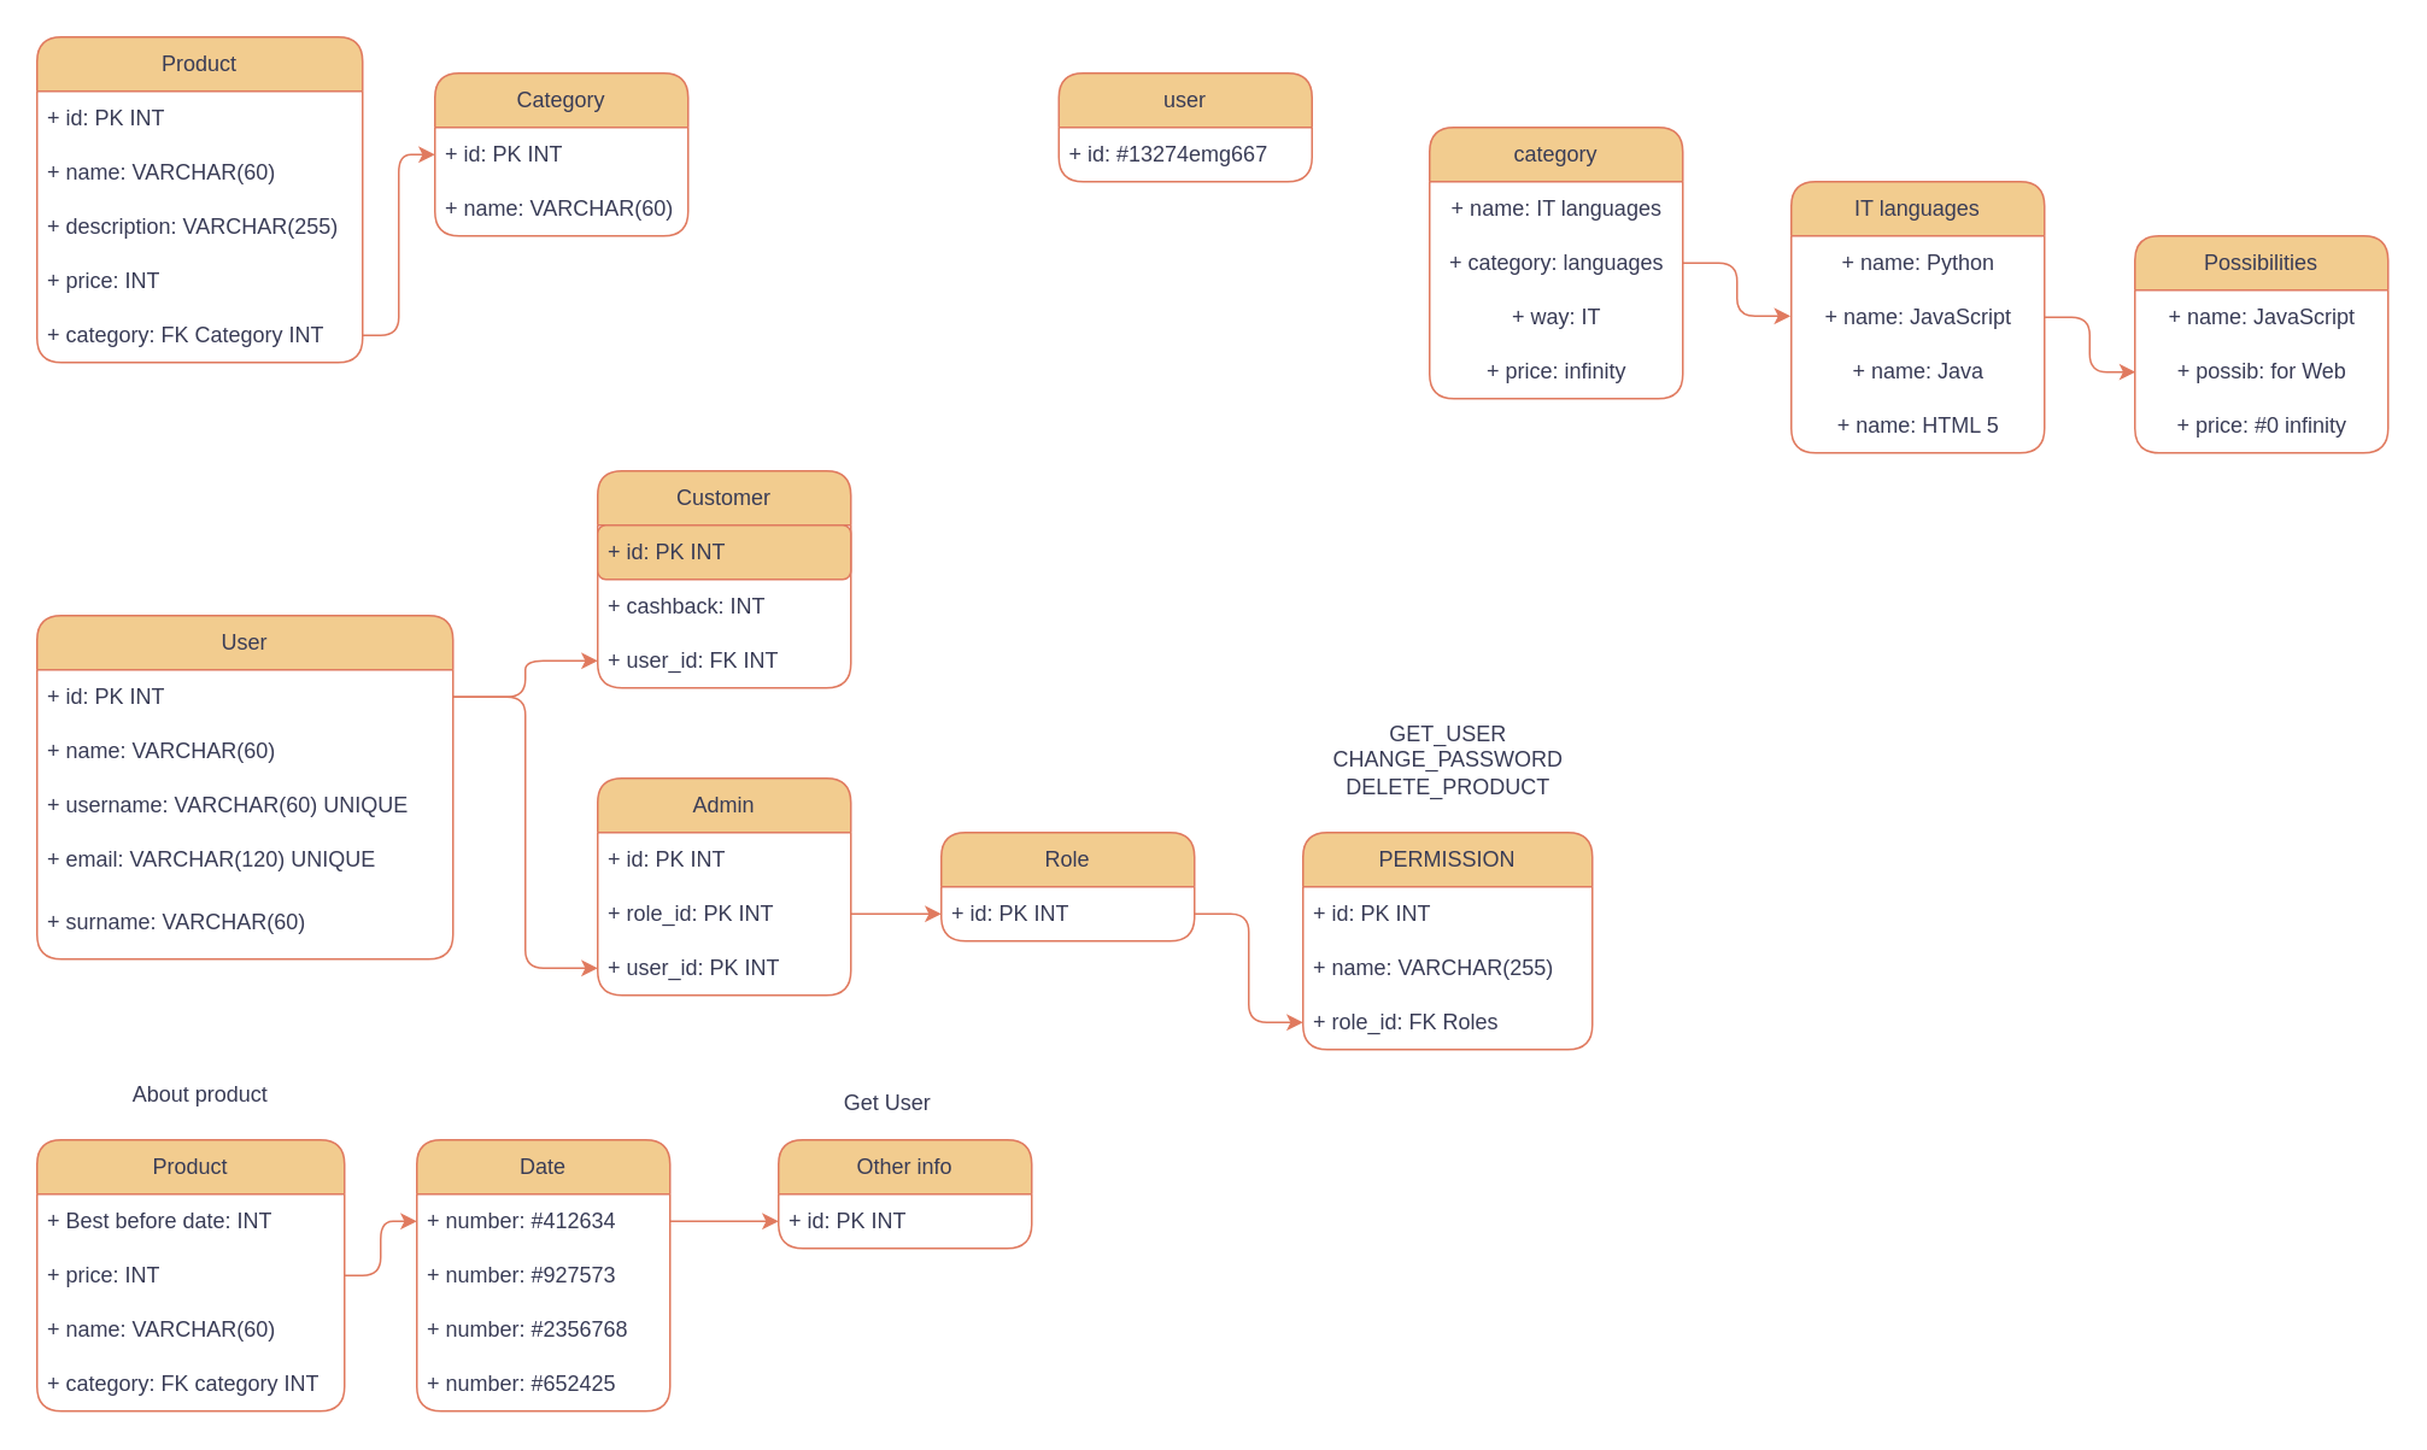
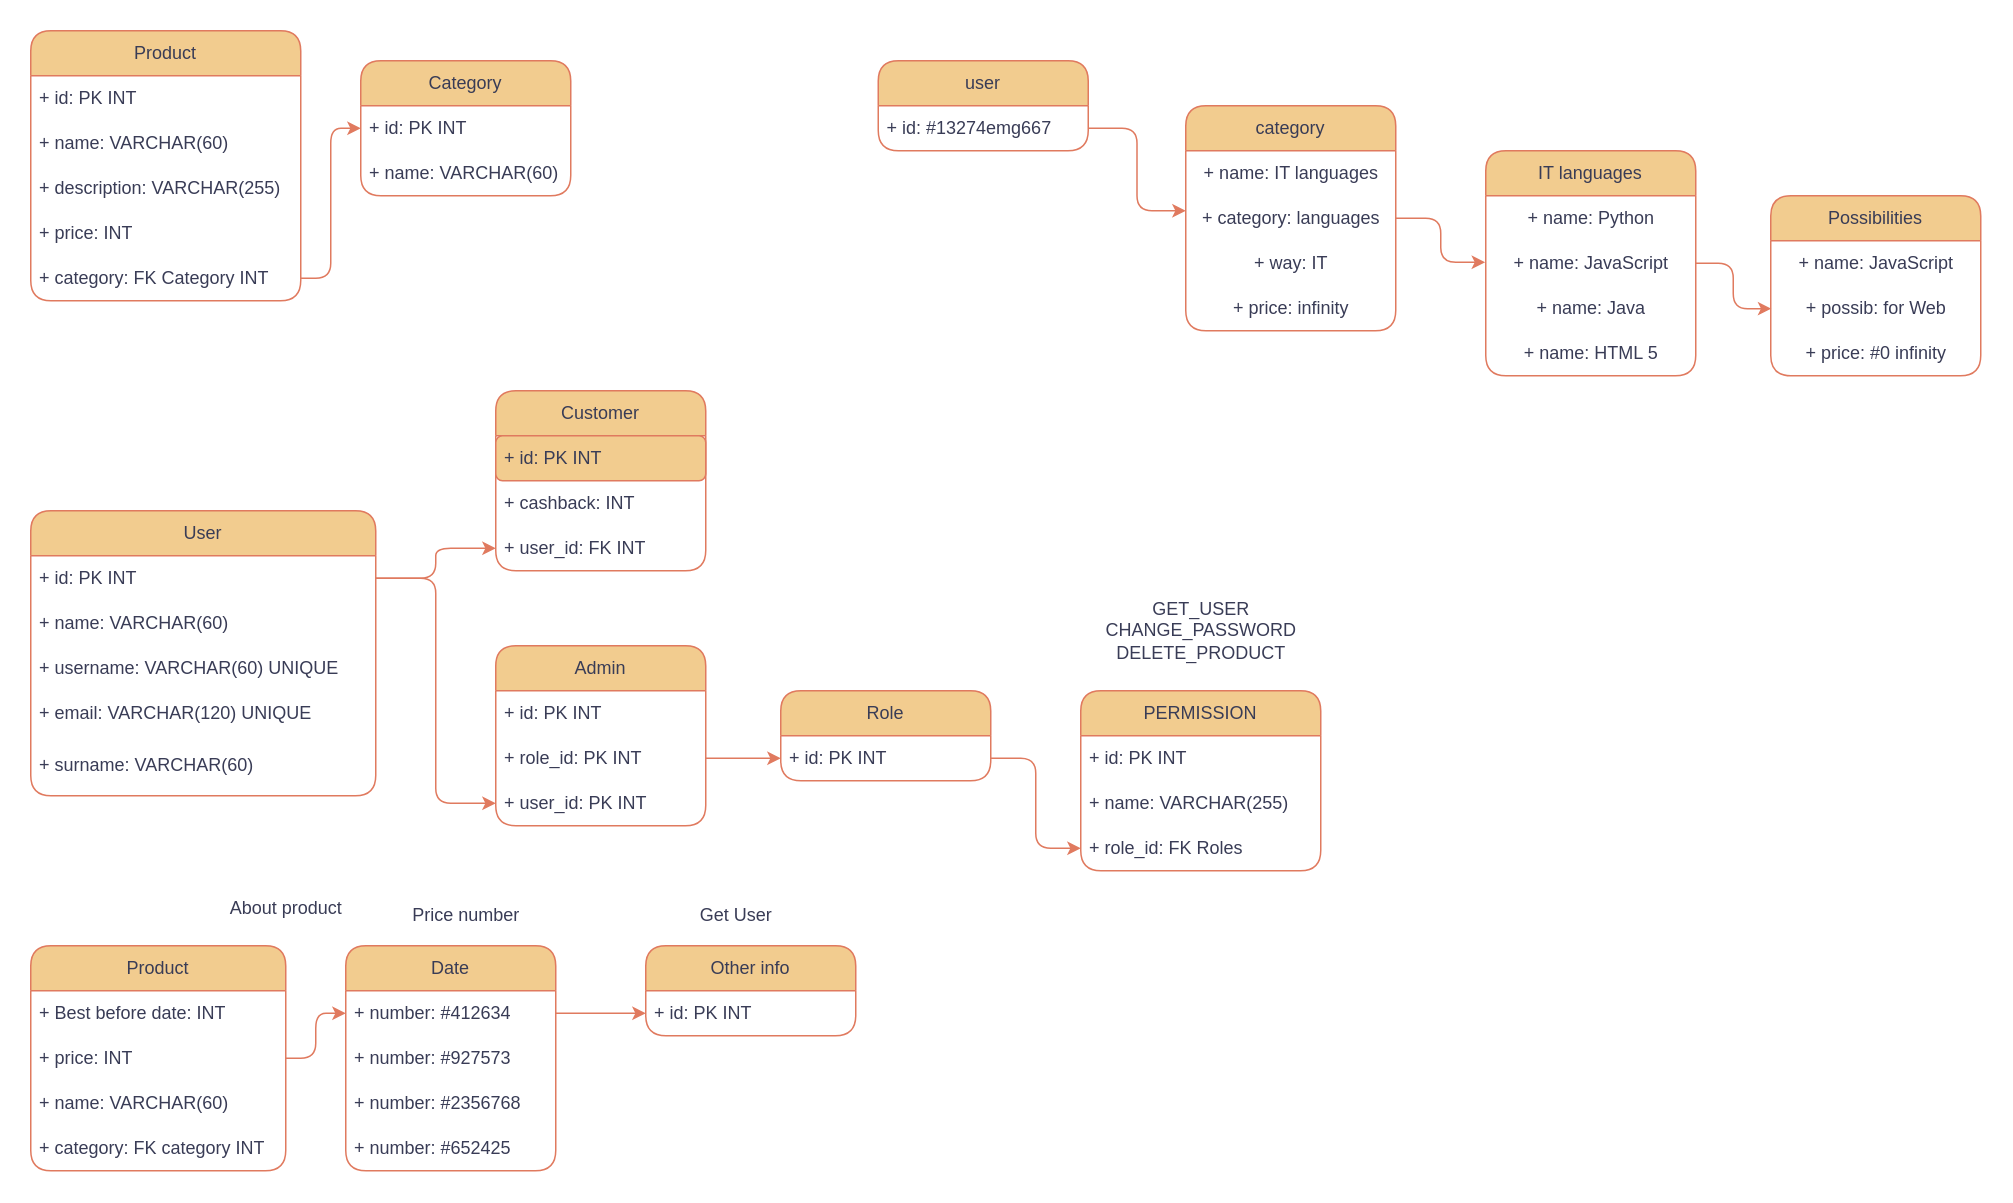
+ <mxCell id="55" style="edgeStyle=orthogonalEdgeStyle;rounded=1;orthogonalLoop=1;jettySize=auto;html=1;entryX=0;entryY=0.333;entryDx=0;entryDy=0;entryPerimeter=0;strokeColor=#E07A5F;fontColor=#393C56;fillColor=#F2CC8F;" edge="1" parent="1" source="56" target="59"><mxGeometry relative="1" as="geometry" /></mxCell>
- <mxCell id="51" value="About product" style="text;html=1;align=center;verticalAlign=middle;resizable=0;points=[];autosize=1;strokeColor=none;fillColor=none;fontColor=#393C56;" vertex="1" parent="1"><mxGeometry x="60" y="590" width="100" height="30" as="geometry" /></mxCell>
+ <mxCell id="51" value="About product" style="text;html=1;align=center;verticalAlign=middle;resizable=0;points=[];autosize=1;strokeColor=none;fillColor=none;fontColor=#393C56;" vertex="1" parent="1"><mxGeometry x="140" y="590" width="100" height="30" as="geometry" /></mxCell>
+ <mxCell id="52" value="Price number" style="text;html=1;align=center;verticalAlign=middle;resizable=0;points=[];autosize=1;strokeColor=none;fillColor=none;fontColor=#393C56;" vertex="1" parent="1"><mxGeometry x="265" y="595" width="90" height="30" as="geometry" /></mxCell>
